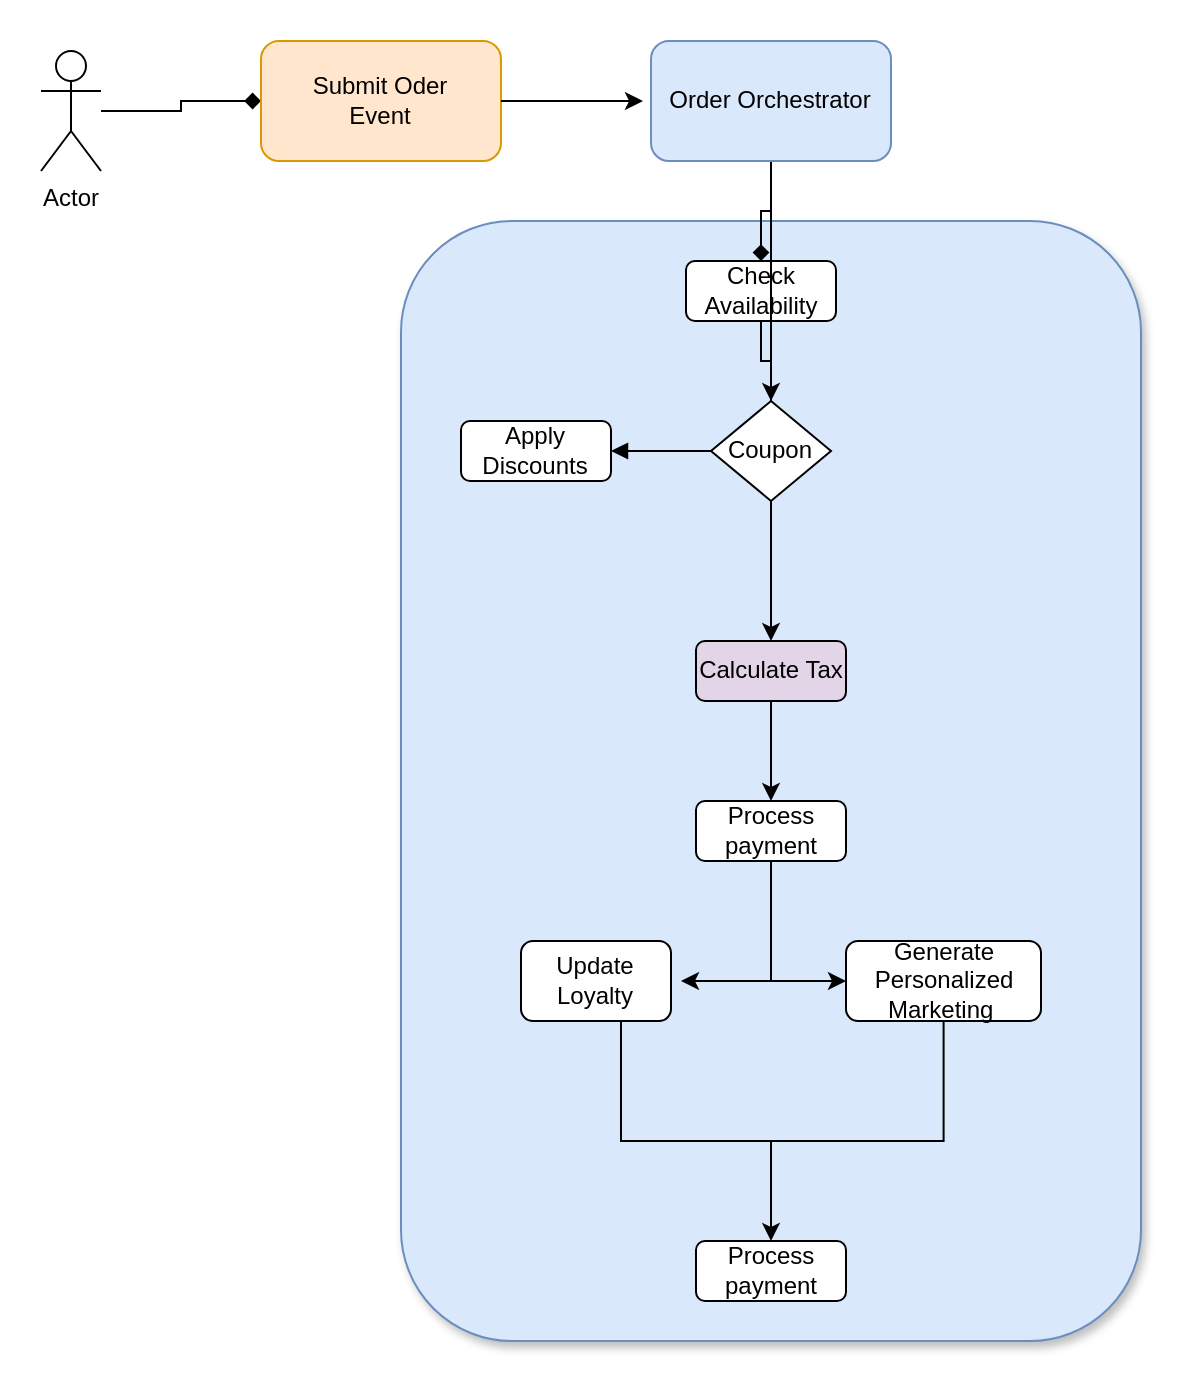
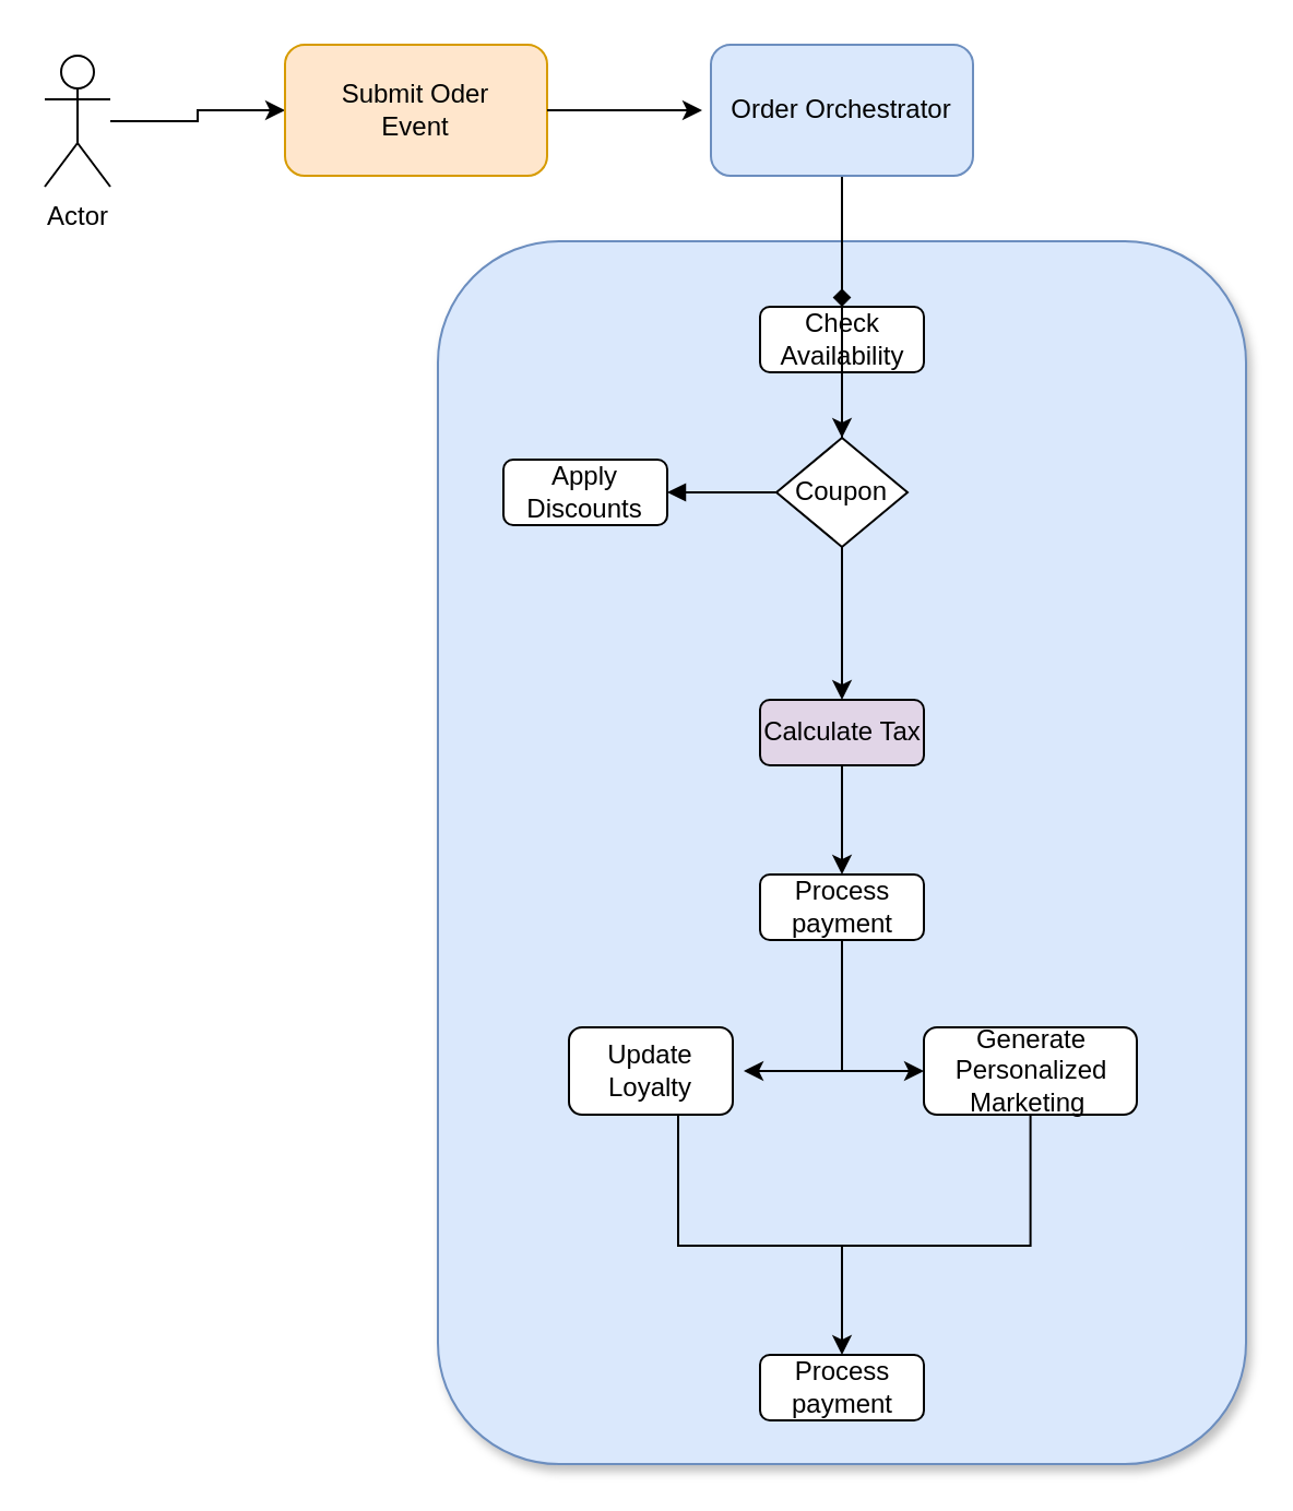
- <mxCell id="3" style="edgeStyle=orthogonalEdgeStyle;rounded=0;orthogonalLoop=1;jettySize=auto;html=1;entryX=0;entryY=0.5;entryDx=0;entryDy=0;endArrow=diamond;" edge="1" parent="1" source="4" target="6"><mxGeometry relative="1" as="geometry" /></mxCell>
+ <mxCell id="3" style="edgeStyle=orthogonalEdgeStyle;rounded=0;orthogonalLoop=1;jettySize=auto;html=1;entryX=0;entryY=0.5;entryDx=0;entryDy=0;" edge="1" parent="1" source="4" target="6"><mxGeometry relative="1" as="geometry" /></mxCell>
- <mxCell id="11" value="Check Availability" style="rounded=1;whiteSpace=wrap;html=1;" vertex="1" parent="1"><mxGeometry x="342.5" y="130" width="75" height="30" as="geometry" /></mxCell>
+ <mxCell id="11" value="Check Availability" style="rounded=1;whiteSpace=wrap;html=1;" vertex="1" parent="1"><mxGeometry x="347.5" y="140" width="75" height="30" as="geometry" /></mxCell>
